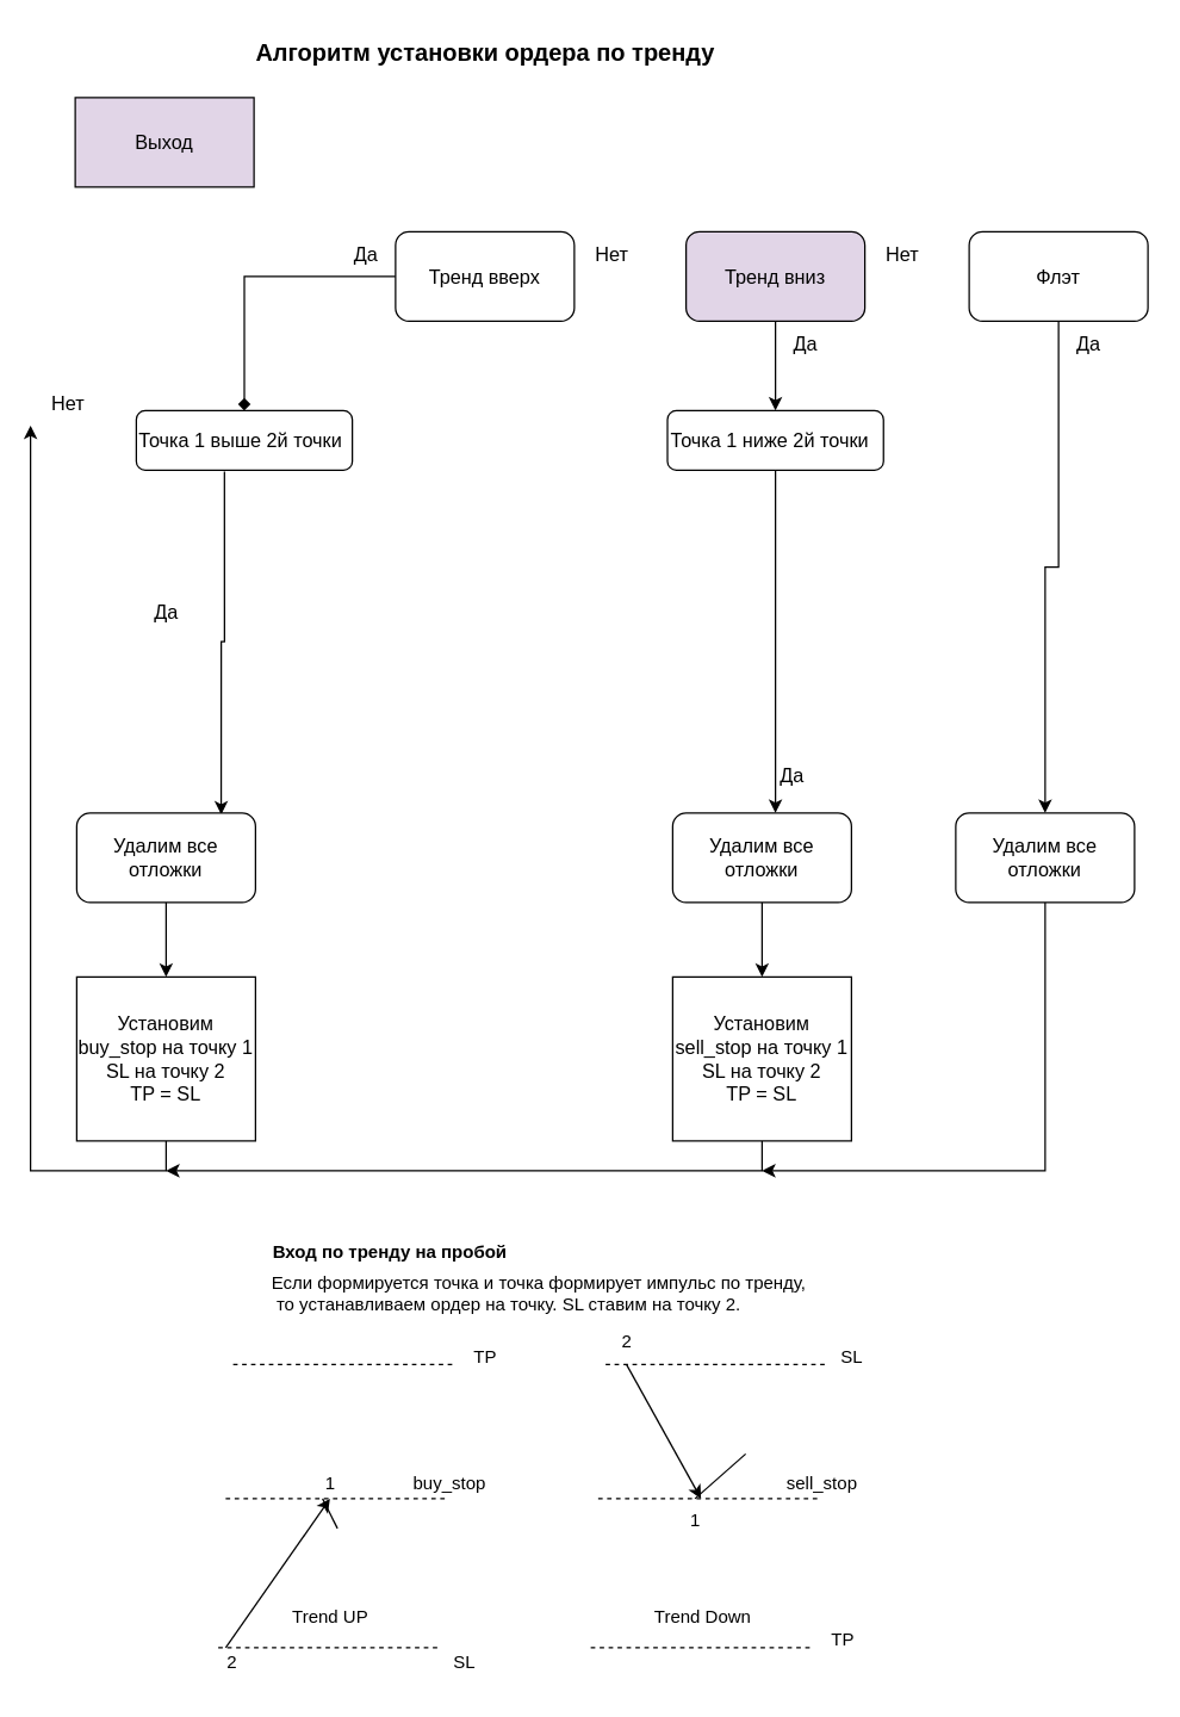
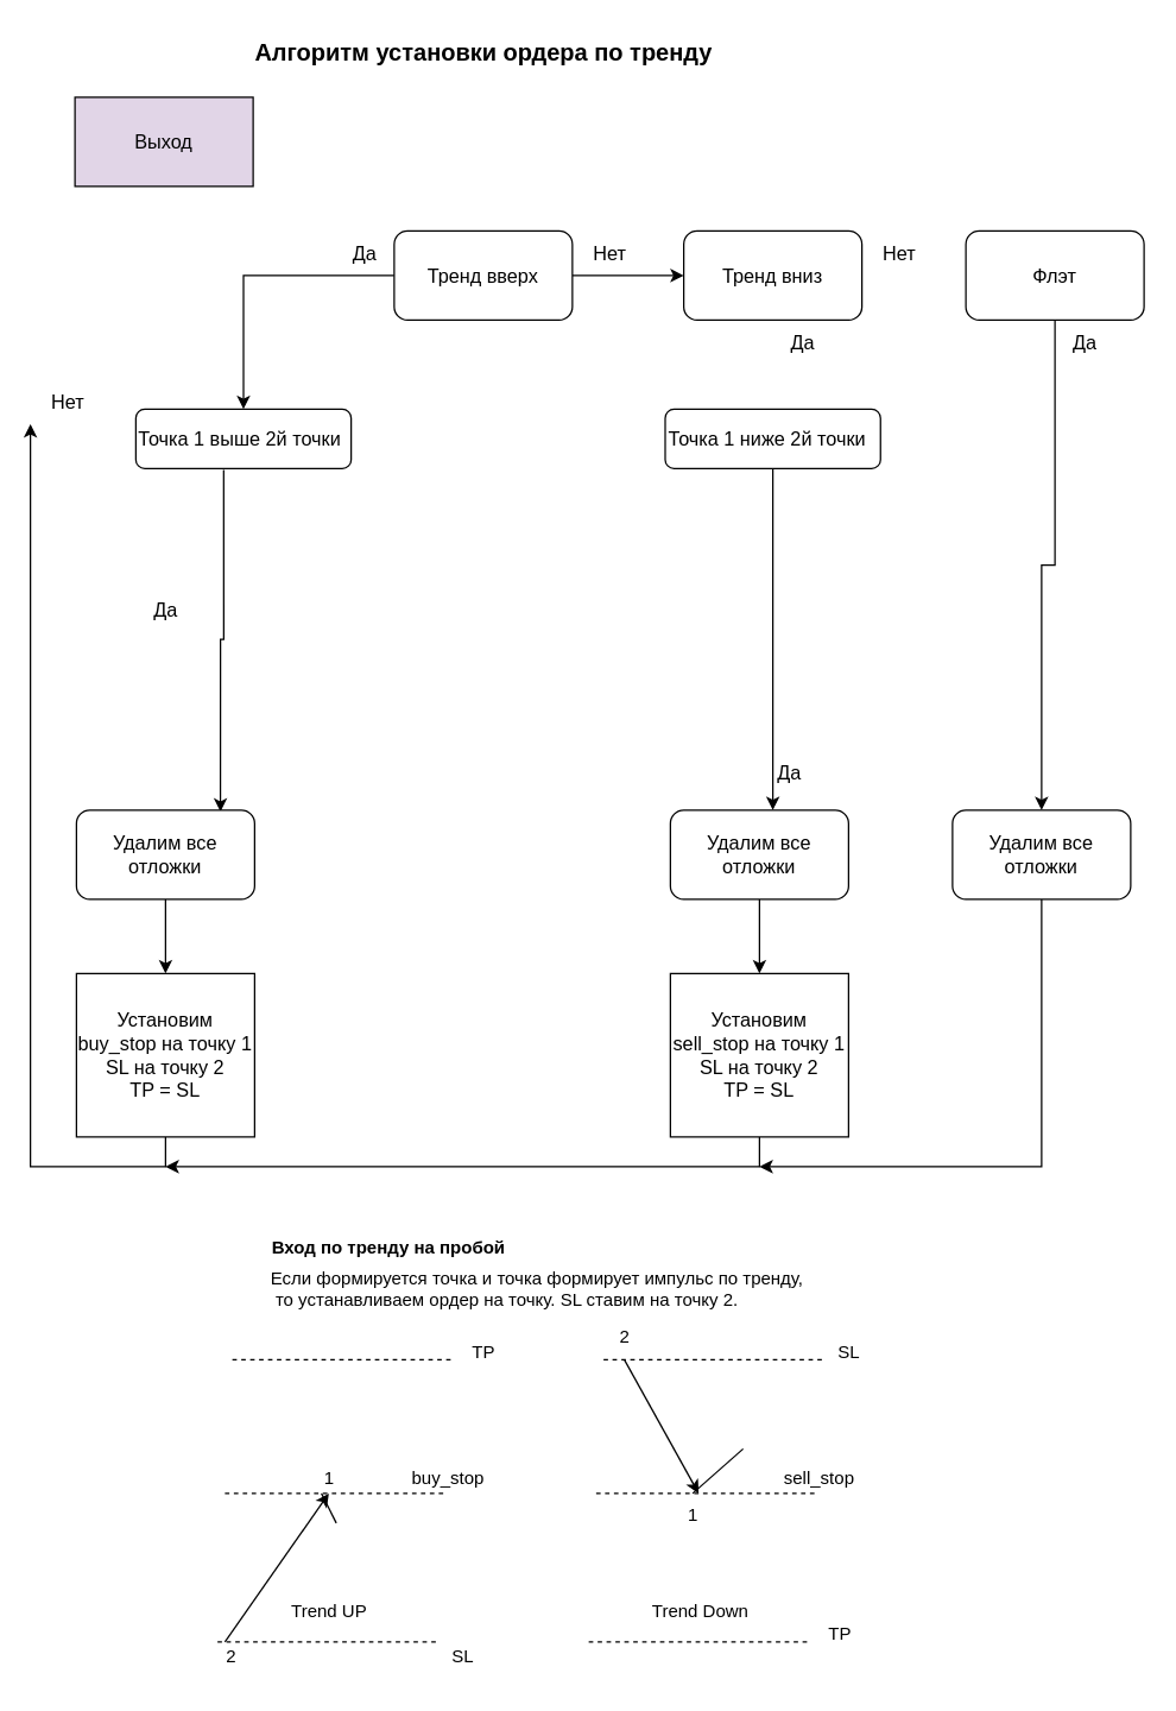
+ <mxCell id="5" style="edgeStyle=orthogonalEdgeStyle;rounded=0;orthogonalLoop=1;jettySize=auto;html=1;entryX=0;entryY=0.5;entryDx=0;entryDy=0;fontSize=13;" parent="1" source="6" target="13" edge="1"><mxGeometry relative="1" as="geometry" /></mxCell>
- <mxCell id="13" value="Тренд вниз" style="rounded=1;whiteSpace=wrap;html=1;fontSize=13;fillColor=#e1d5e7;" parent="1" vertex="1"><mxGeometry x="460" y="155" width="120" height="60" as="geometry" /></mxCell>
+ <mxCell id="13" value="Тренд вниз" style="rounded=1;whiteSpace=wrap;html=1;fontSize=13;" parent="1" vertex="1"><mxGeometry x="460" y="155" width="120" height="60" as="geometry" /></mxCell>
- <mxCell id="12" style="edgeStyle=orthogonalEdgeStyle;rounded=0;orthogonalLoop=1;jettySize=auto;html=1;entryX=0.5;entryY=0;entryDx=0;entryDy=0;" parent="1" source="13" target="32" edge="1"><mxGeometry relative="1" as="geometry" /></mxCell>
- <mxCell id="4" style="edgeStyle=orthogonalEdgeStyle;rounded=0;orthogonalLoop=1;jettySize=auto;html=1;entryX=0.5;entryY=0;entryDx=0;entryDy=0;fontSize=13;endArrow=diamond;" parent="1" source="6" target="8" edge="1"><mxGeometry relative="1" as="geometry" /></mxCell>
+ <mxCell id="4" style="edgeStyle=orthogonalEdgeStyle;rounded=0;orthogonalLoop=1;jettySize=auto;html=1;entryX=0.5;entryY=0;entryDx=0;entryDy=0;fontSize=13;" parent="1" source="6" target="8" edge="1"><mxGeometry relative="1" as="geometry" /></mxCell>
